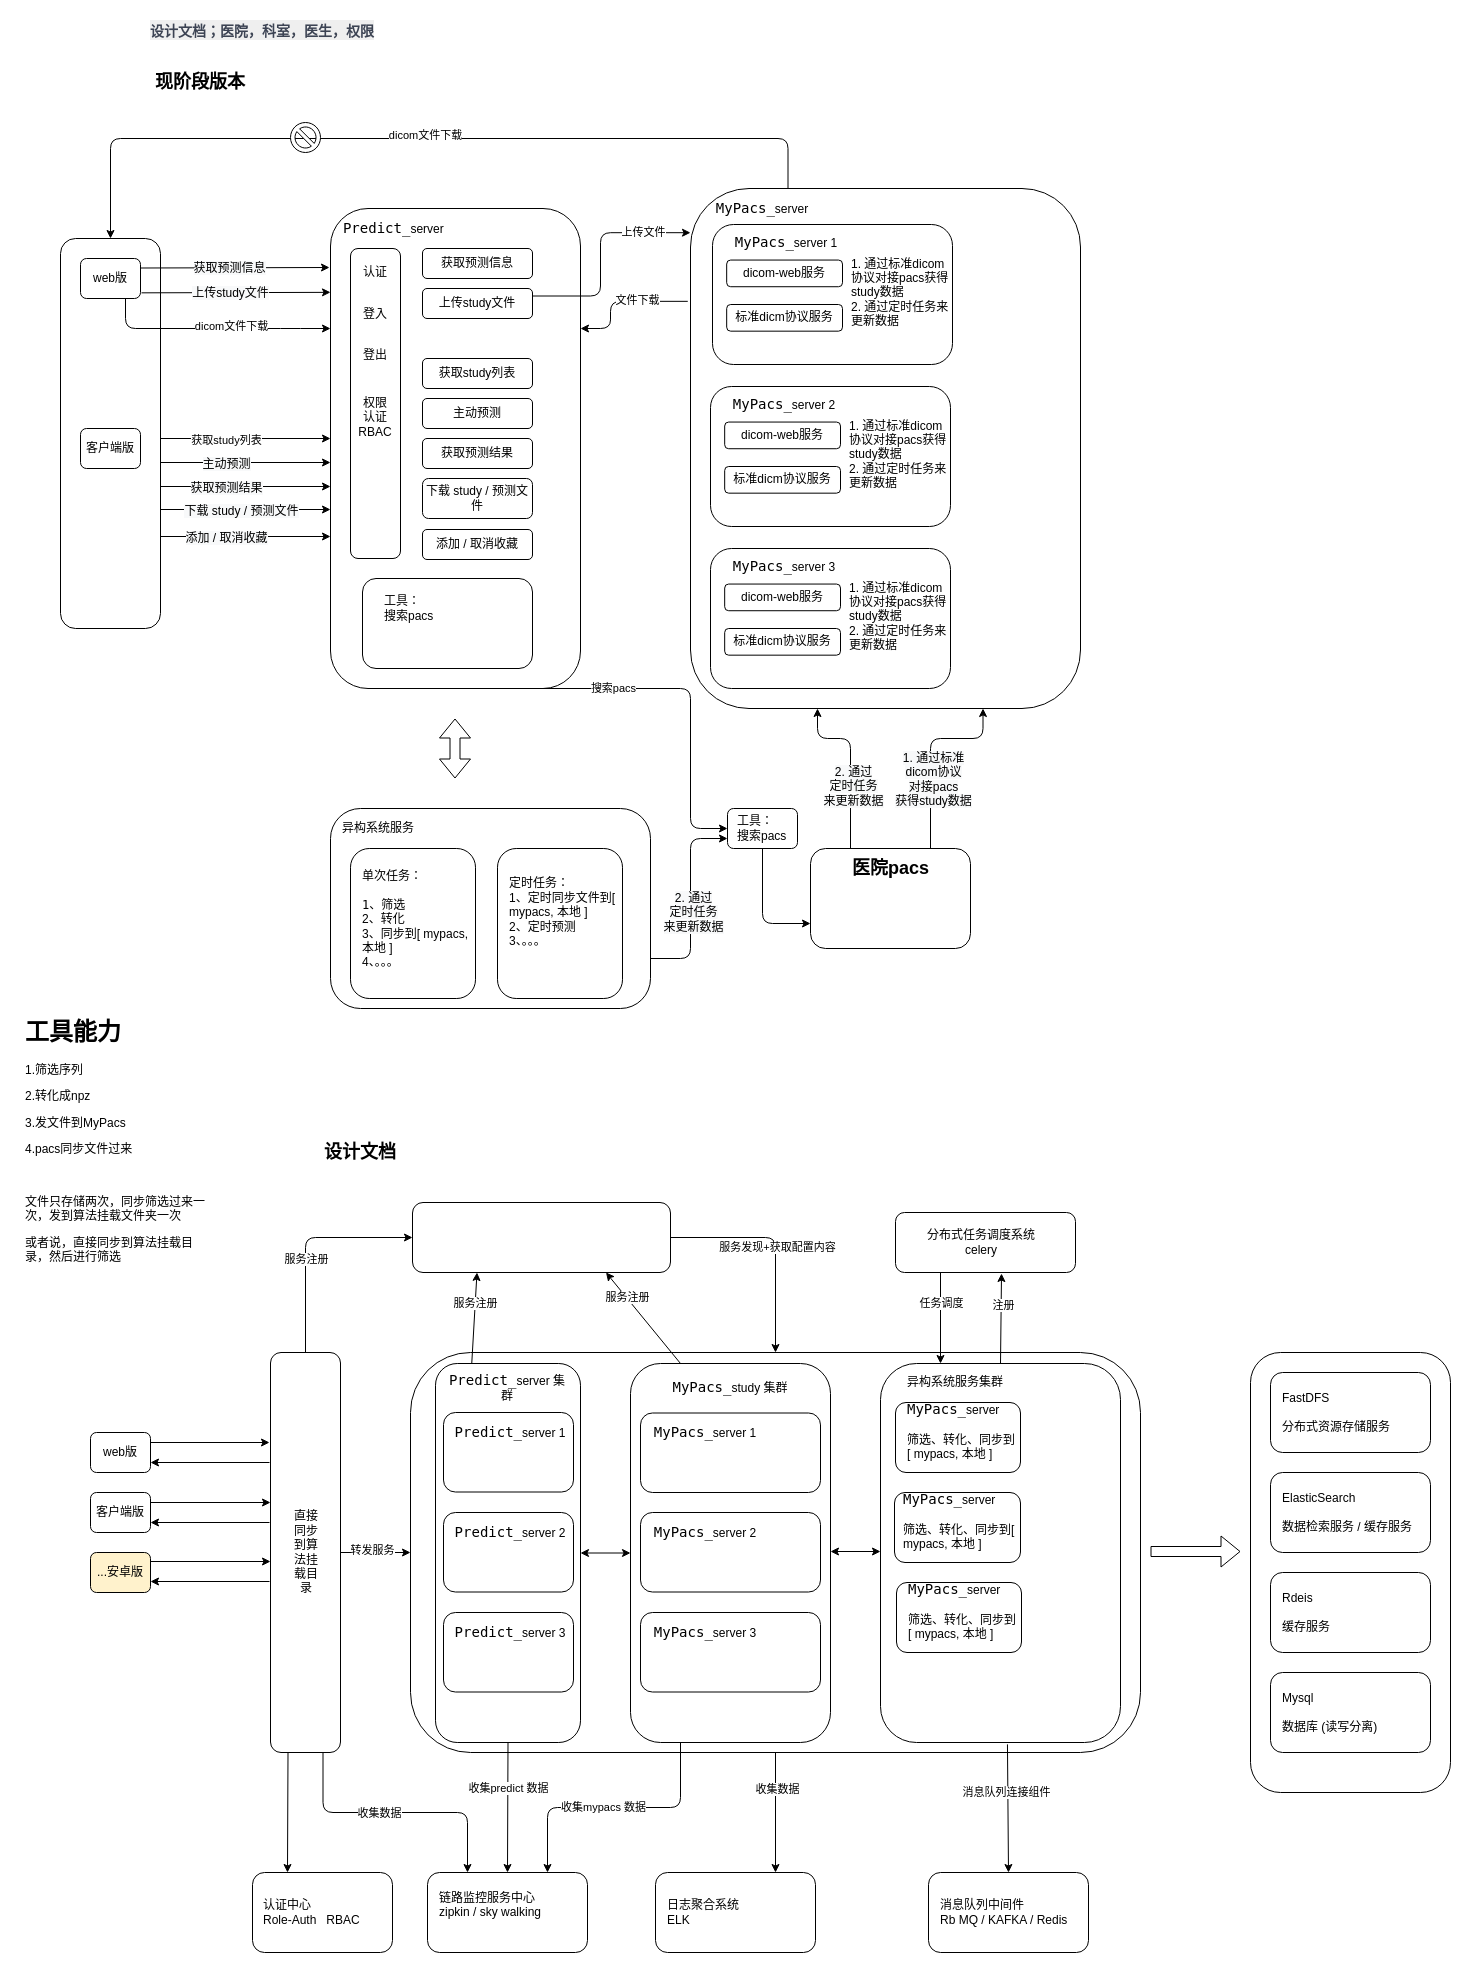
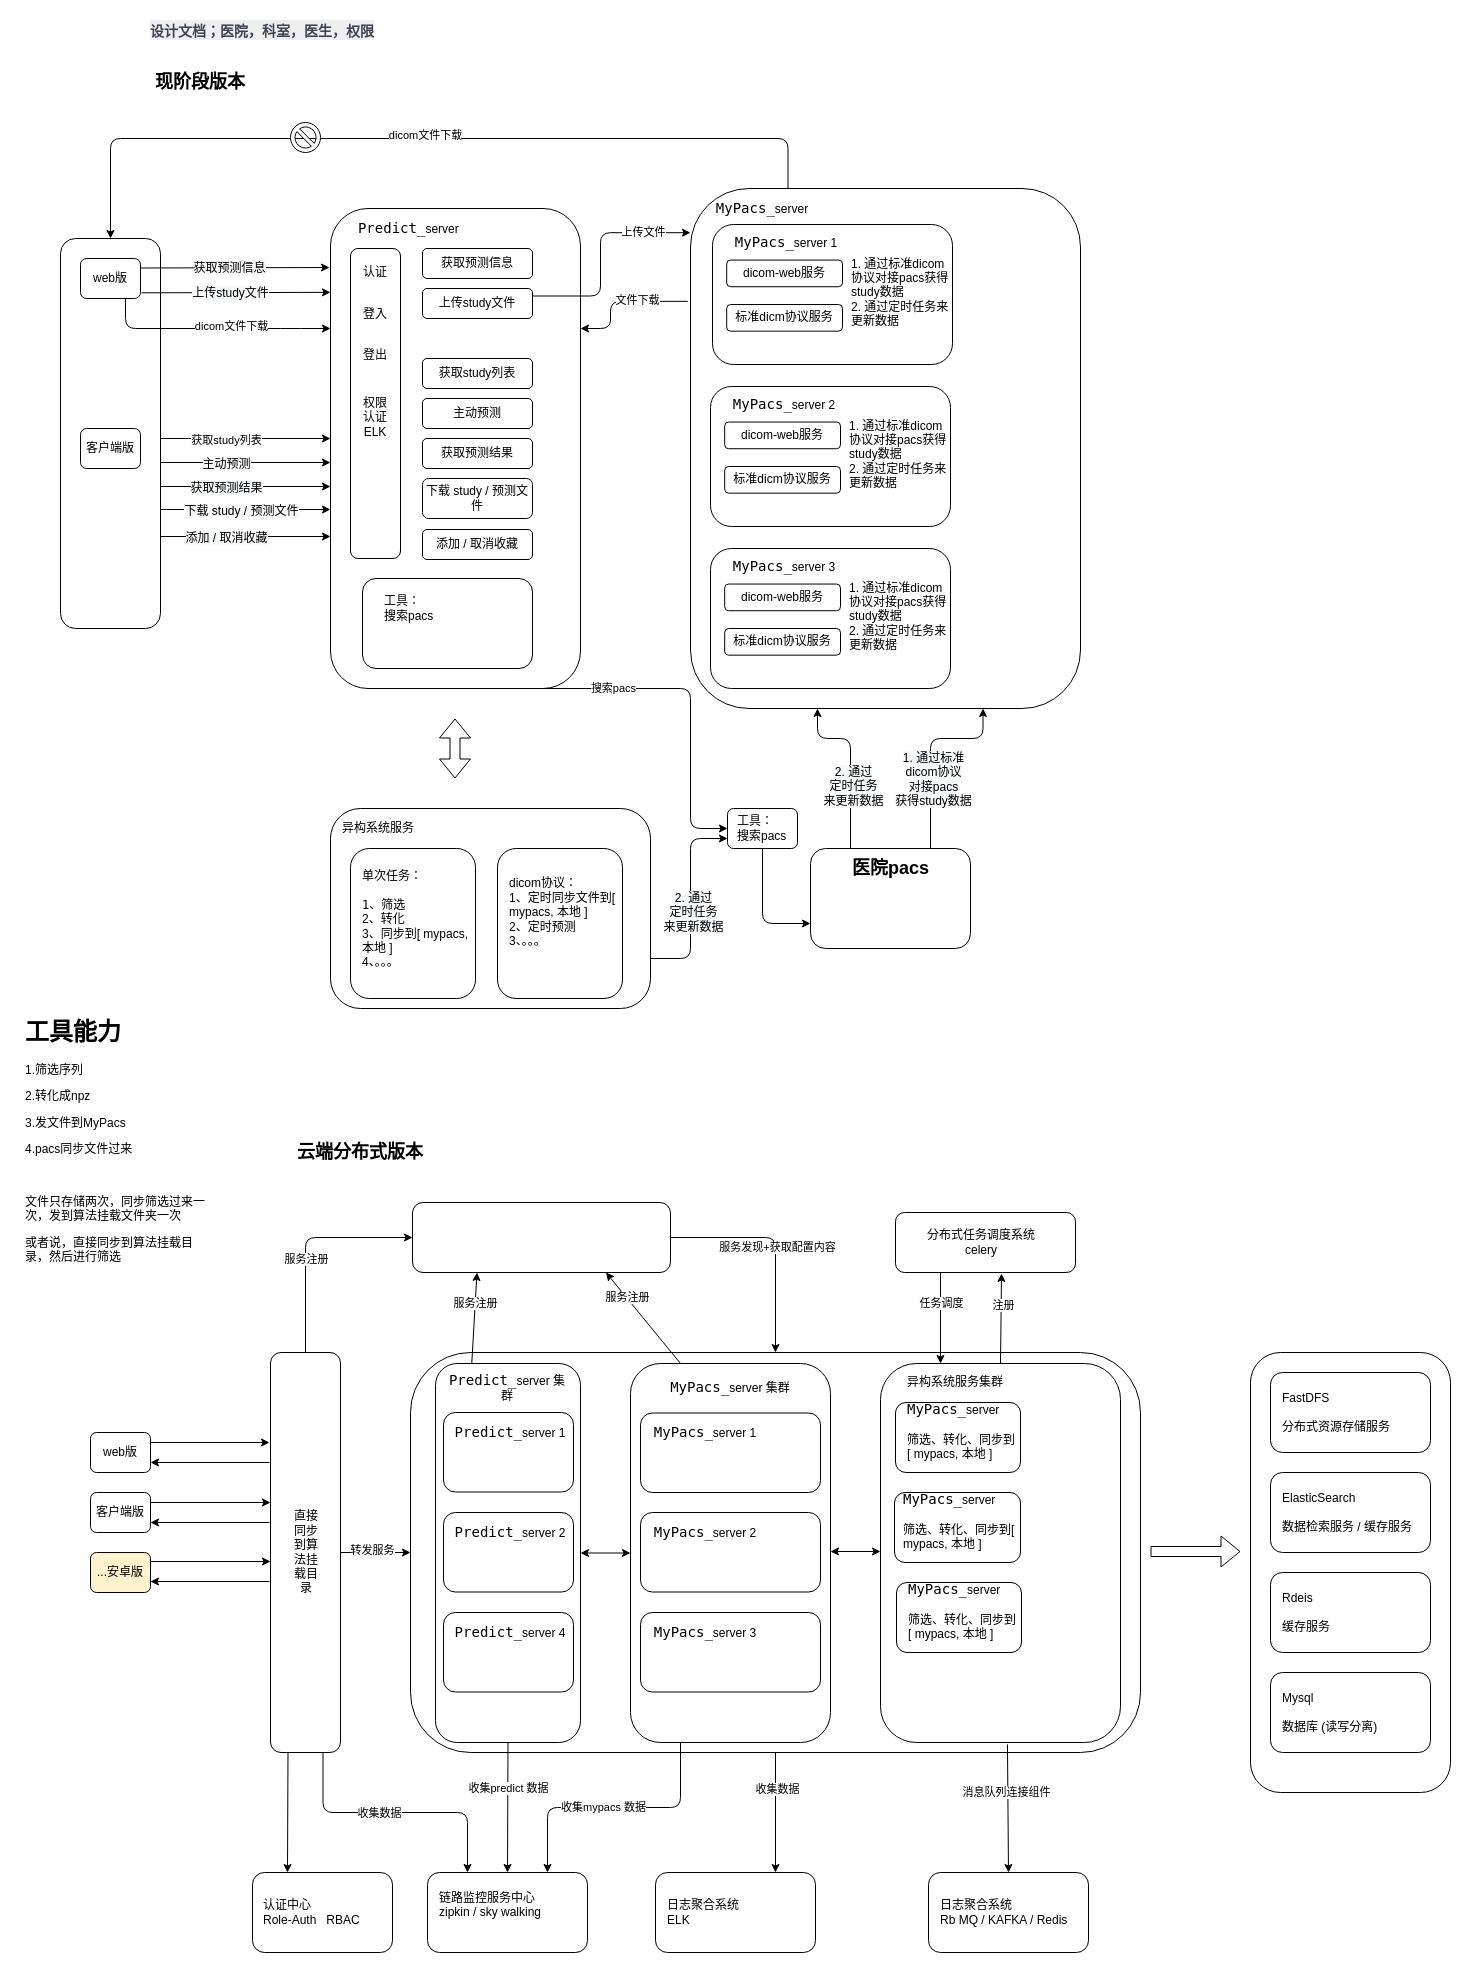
- <mxCell id="112" value="&lt;span style=&quot;font-family: &amp;#34;jetbrains mono&amp;#34; , monospace ; font-size: 10.5pt&quot;&gt;Predict_&lt;/span&gt;server&amp;nbsp;" style="text;html=1;strokeColor=none;fillColor=none;align=center;verticalAlign=middle;whiteSpace=wrap;rounded=0;" parent="1" vertex="1"><mxGeometry x="340" y="218" width="110" height="20" as="geometry" /></mxCell>
+ <mxCell id="112" value="&lt;span style=&quot;font-family: &amp;#34;jetbrains mono&amp;#34; , monospace ; font-size: 10.5pt&quot;&gt;Predict_&lt;/span&gt;server&amp;nbsp;" style="text;html=1;strokeColor=none;fillColor=none;align=center;verticalAlign=middle;whiteSpace=wrap;rounded=0;" parent="1" vertex="1"><mxGeometry x="355" y="218" width="110" height="20" as="geometry" /></mxCell>
- <mxCell id="124" value="权限&lt;br&gt;认证&lt;br&gt;&lt;span style=&quot;text-align: left&quot;&gt;RBAC&lt;/span&gt;" style="text;html=1;strokeColor=none;fillColor=none;align=center;verticalAlign=middle;whiteSpace=wrap;rounded=0;" parent="119" vertex="1"><mxGeometry x="5" y="137.12" width="40" height="62.88" as="geometry" /></mxCell>
+ <mxCell id="124" value="权限&lt;br&gt;认证&lt;br&gt;&lt;span style=&quot;text-align: left&quot;&gt;ELK&lt;/span&gt;" style="text;html=1;strokeColor=none;fillColor=none;align=center;verticalAlign=middle;whiteSpace=wrap;rounded=0;" parent="119" vertex="1"><mxGeometry x="5" y="137.12" width="40" height="62.88" as="geometry" /></mxCell>
- <mxCell id="150" value="&lt;span&gt;定时任务：&lt;br&gt;1、定时同步文件到&lt;/span&gt;[ mypacs, 本地 ]&lt;br&gt;&lt;span&gt;2、定时预测&lt;br&gt;3、。。。&lt;br&gt;&lt;br&gt;&lt;/span&gt;" style="text;html=1;strokeColor=none;fillColor=none;align=left;verticalAlign=middle;whiteSpace=wrap;rounded=0;" parent="148" vertex="1"><mxGeometry x="10" y="10" width="110" height="122.09" as="geometry" /></mxCell>
+ <mxCell id="150" value="&lt;span&gt;dicom协议：&lt;br&gt;1、定时同步文件到&lt;/span&gt;[ mypacs, 本地 ]&lt;br&gt;&lt;span&gt;2、定时预测&lt;br&gt;3、。。。&lt;br&gt;&lt;br&gt;&lt;/span&gt;" style="text;html=1;strokeColor=none;fillColor=none;align=left;verticalAlign=middle;whiteSpace=wrap;rounded=0;" parent="148" vertex="1"><mxGeometry x="10" y="10" width="110" height="122.09" as="geometry" /></mxCell>
- <mxCell id="200" value="&lt;font style=&quot;font-size: 18px&quot;&gt;&lt;b&gt;设计文档&lt;/b&gt;&lt;/font&gt;" style="text;html=1;strokeColor=none;fillColor=none;align=center;verticalAlign=middle;whiteSpace=wrap;rounded=0;" parent="1" vertex="1"><mxGeometry x="260" y="1142" width="200" height="20" as="geometry" /></mxCell>
+ <mxCell id="200" value="&lt;font style=&quot;font-size: 18px&quot;&gt;&lt;b&gt;云端分布式版本&lt;/b&gt;&lt;/font&gt;" style="text;html=1;strokeColor=none;fillColor=none;align=center;verticalAlign=middle;whiteSpace=wrap;rounded=0;" parent="1" vertex="1"><mxGeometry x="260" y="1142" width="200" height="20" as="geometry" /></mxCell>
- <mxCell id="16" value="&lt;span style=&quot;font-family: &amp;#34;jetbrains mono&amp;#34; , monospace ; font-size: 10.5pt&quot;&gt;MyPacs_&lt;/span&gt;study 集群" style="text;html=1;strokeColor=none;fillColor=none;align=center;verticalAlign=middle;whiteSpace=wrap;rounded=0;" parent="1" vertex="1"><mxGeometry x="665" y="1377" width="130" height="20" as="geometry" /></mxCell>
+ <mxCell id="16" value="&lt;span style=&quot;font-family: &amp;#34;jetbrains mono&amp;#34; , monospace ; font-size: 10.5pt&quot;&gt;MyPacs_&lt;/span&gt;server 集群" style="text;html=1;strokeColor=none;fillColor=none;align=center;verticalAlign=middle;whiteSpace=wrap;rounded=0;" parent="1" vertex="1"><mxGeometry x="665" y="1377" width="130" height="20" as="geometry" /></mxCell>
- <mxCell id="35" value="&lt;span style=&quot;font-family: &amp;#34;jetbrains mono&amp;#34; , monospace ; font-size: 10.5pt&quot;&gt;Predict_&lt;/span&gt;server 3" style="text;html=1;strokeColor=none;fillColor=none;align=center;verticalAlign=middle;whiteSpace=wrap;rounded=0;" parent="33" vertex="1"><mxGeometry x="10" y="9.5" width="120" height="20" as="geometry" /></mxCell>
+ <mxCell id="35" value="&lt;span style=&quot;font-family: &amp;#34;jetbrains mono&amp;#34; , monospace ; font-size: 10.5pt&quot;&gt;Predict_&lt;/span&gt;server 4" style="text;html=1;strokeColor=none;fillColor=none;align=center;verticalAlign=middle;whiteSpace=wrap;rounded=0;" parent="33" vertex="1"><mxGeometry x="10" y="9.5" width="120" height="20" as="geometry" /></mxCell>
- <mxCell id="54" value="消息队列中间件&lt;br&gt;Rb MQ / KAFKA / Redis" style="text;html=1;strokeColor=none;fillColor=none;align=left;verticalAlign=middle;whiteSpace=wrap;rounded=0;" parent="52" vertex="1"><mxGeometry x="10" y="10" width="140" height="60" as="geometry" /></mxCell>
+ <mxCell id="54" value="日志聚合系统&lt;br&gt;Rb MQ / KAFKA / Redis" style="text;html=1;strokeColor=none;fillColor=none;align=left;verticalAlign=middle;whiteSpace=wrap;rounded=0;" parent="52" vertex="1"><mxGeometry x="10" y="10" width="140" height="60" as="geometry" /></mxCell>
